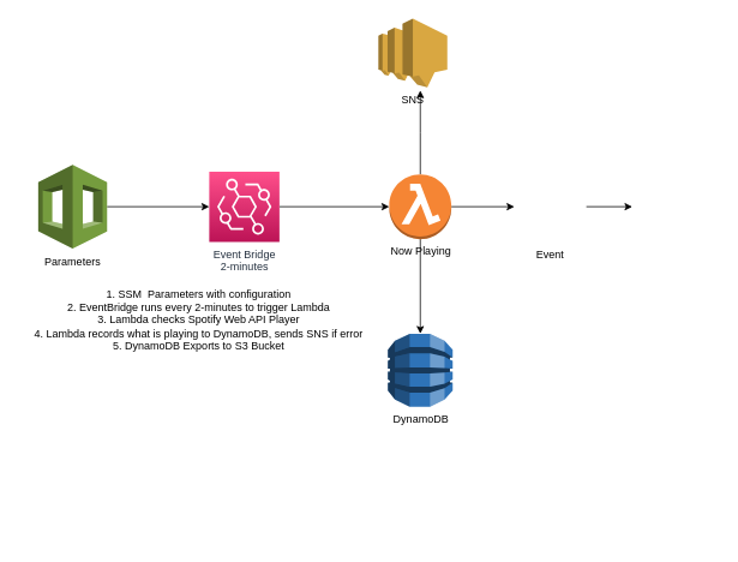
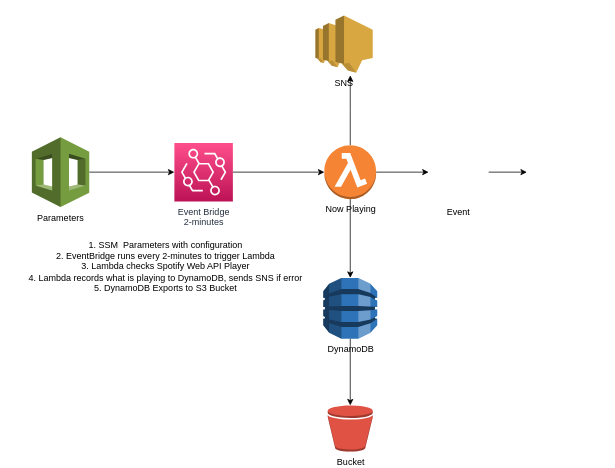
+ <mxCell id="5" style="edgeStyle=orthogonalEdgeStyle;rounded=0;orthogonalLoop=1;jettySize=auto;html=1;entryX=0.5;entryY=0;entryDx=0;entryDy=0;entryPerimeter=0;" edge="1" parent="1" source="6" target="7"><mxGeometry relative="1" as="geometry" /></mxCell>
+ <mxCell id="7" value="&lt;div&gt;Bucket&lt;/div&gt;" style="outlineConnect=0;dashed=0;verticalLabelPosition=bottom;verticalAlign=top;align=center;html=1;shape=mxgraph.aws3.bucket;fillColor=#E05243;gradientColor=none;" vertex="1" parent="1"><mxGeometry x="436.5" y="540" width="60" height="61.5" as="geometry" /></mxCell>
